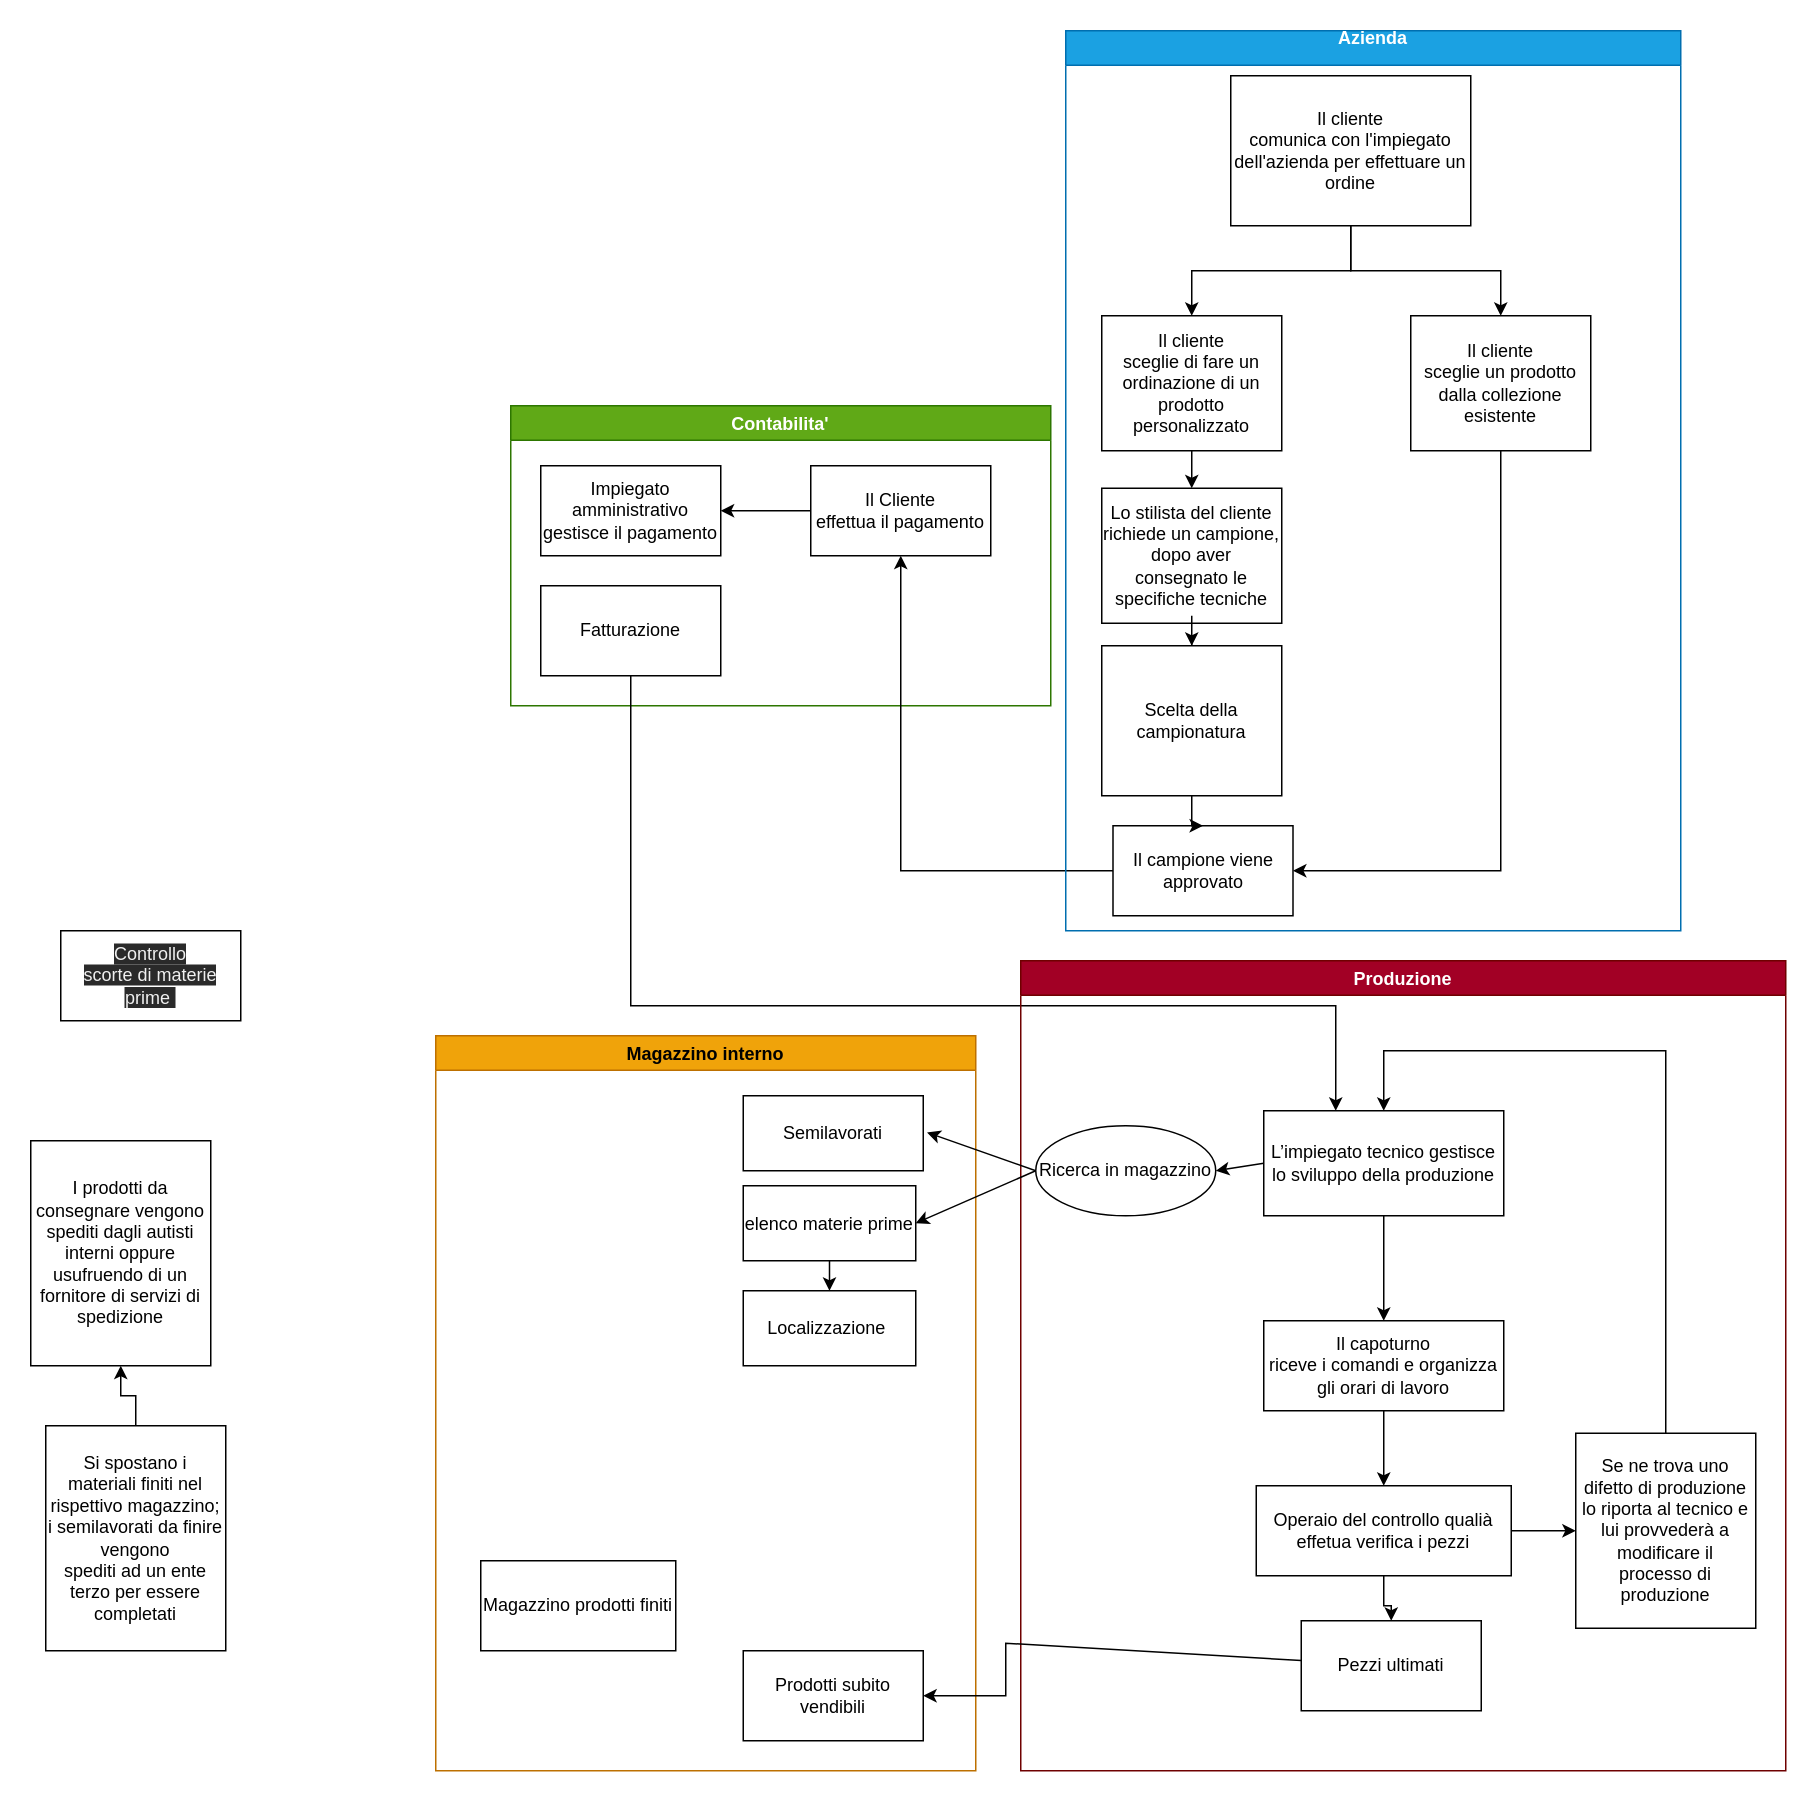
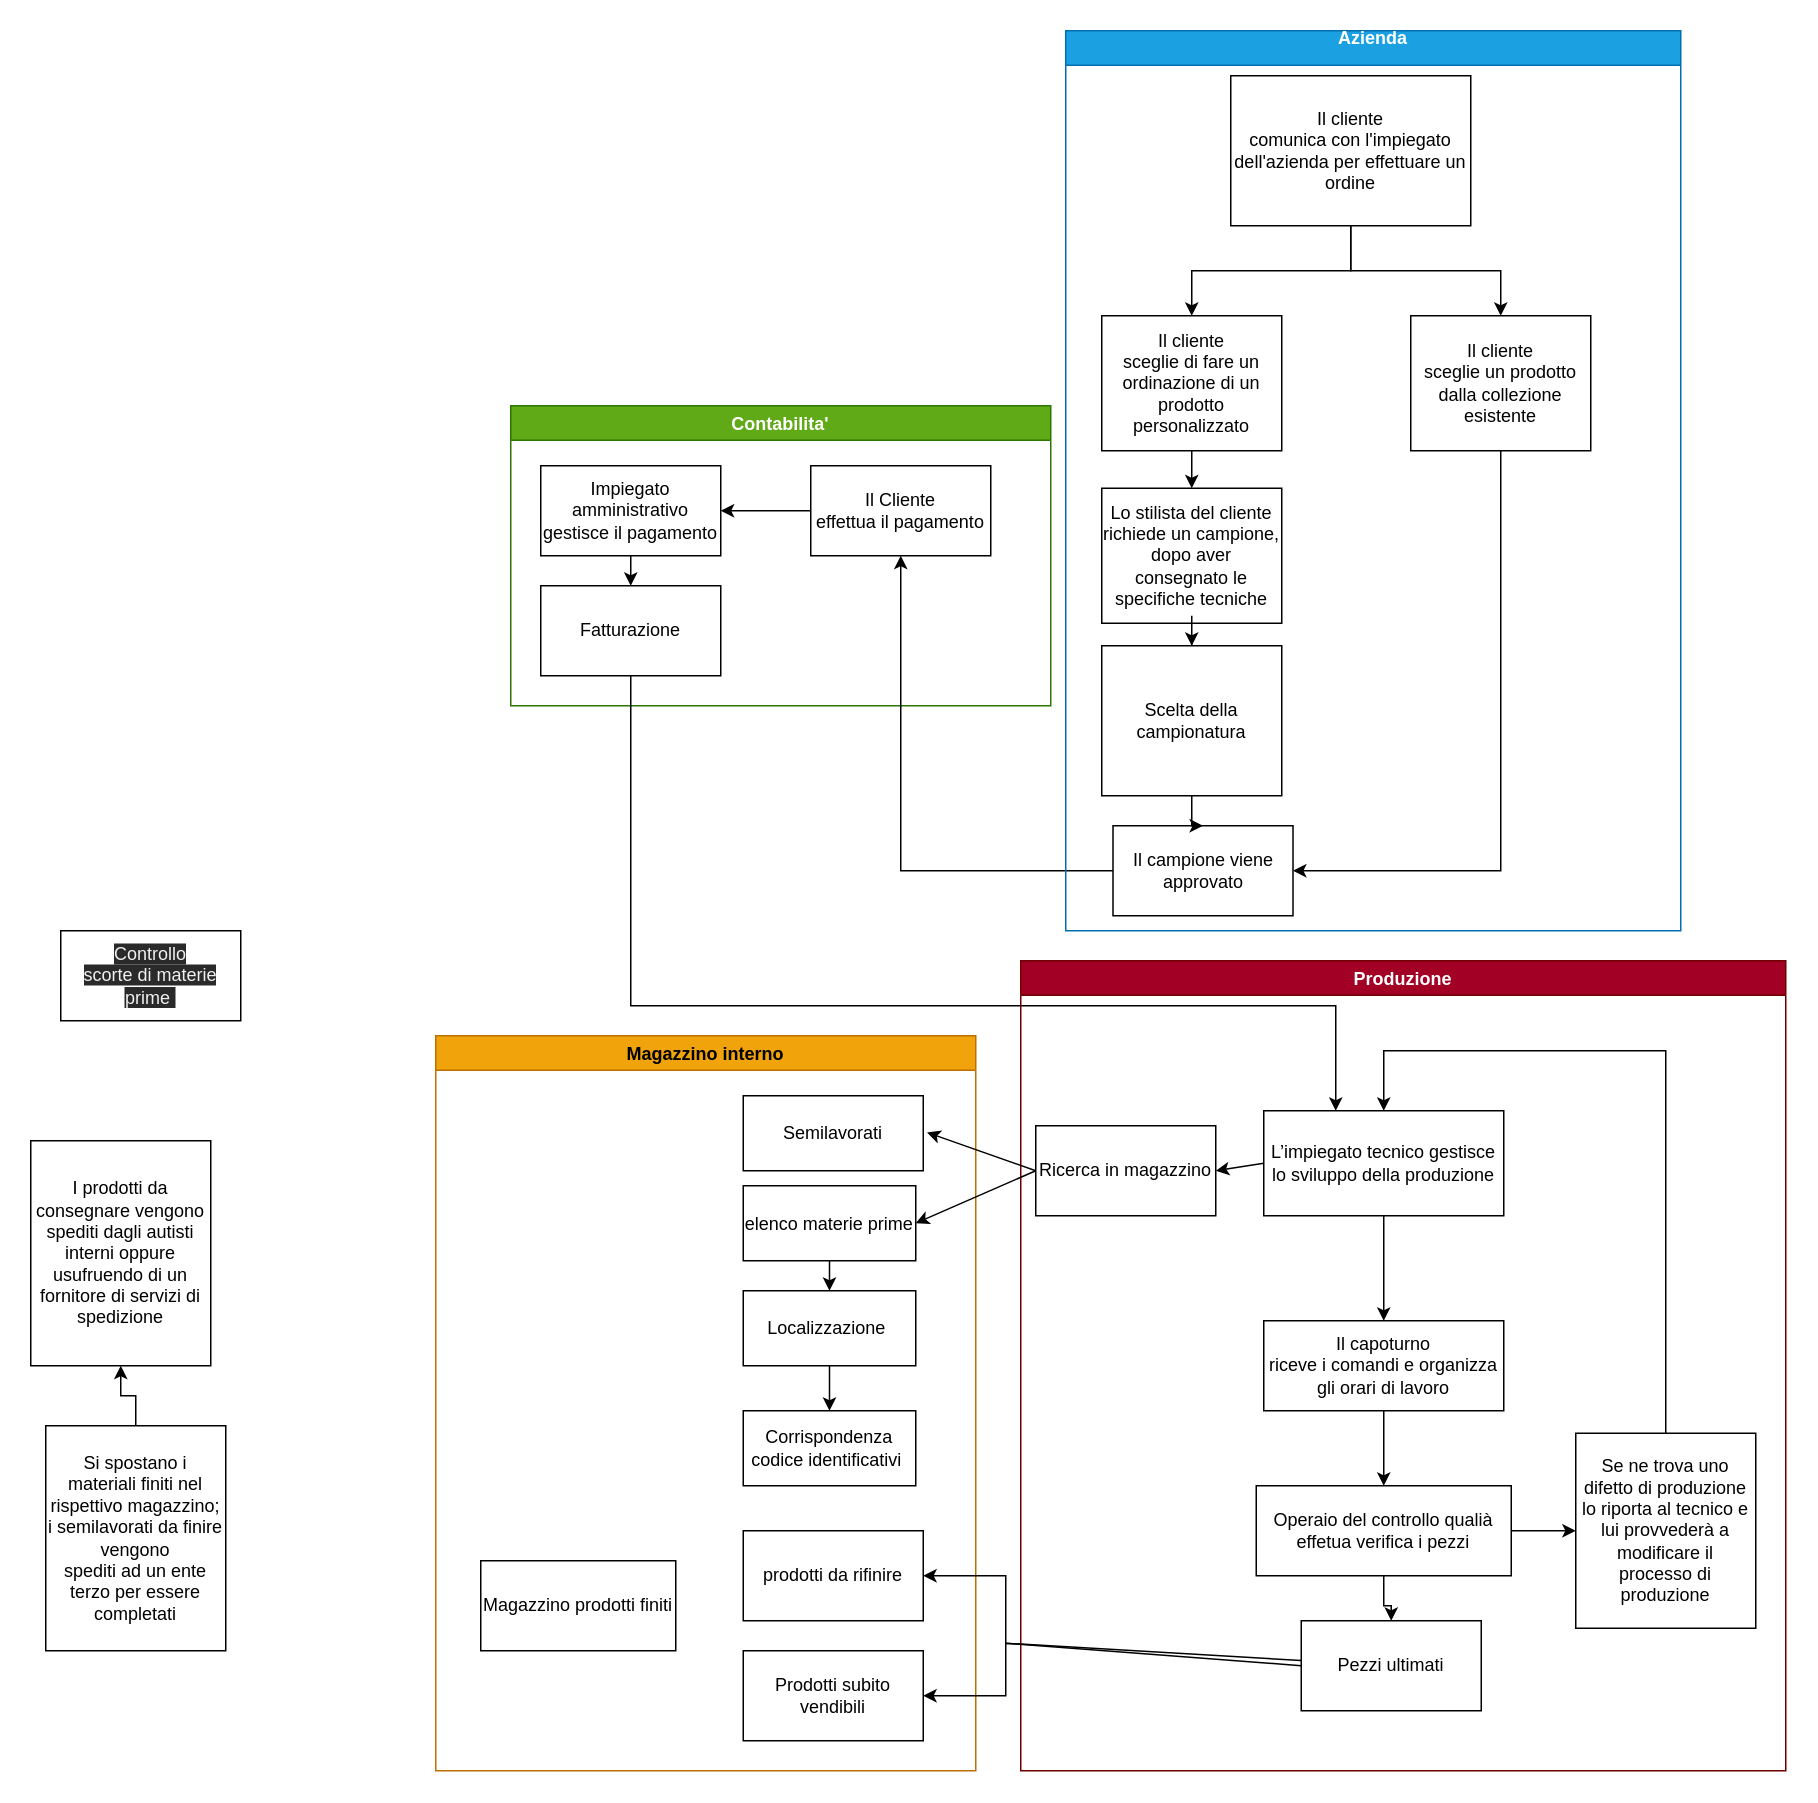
+ <mxCell id="4" style="edgeStyle=none;html=1;exitX=0.5;exitY=1;exitDx=0;exitDy=0;entryX=0.5;entryY=0;entryDx=0;entryDy=0;" parent="2" source="5" target="7" edge="1"><mxGeometry relative="1" as="geometry" /></mxCell>
- <mxCell id="44" value="Ricerca in magazzino" style="ellipse;whiteSpace=wrap;html=1;" parent="33" vertex="1"><mxGeometry x="10" y="110" width="120" height="60" as="geometry" /></mxCell>
+ <mxCell id="44" value="Ricerca in magazzino" style="rounded=0;whiteSpace=wrap;html=1;" parent="33" vertex="1"><mxGeometry x="10" y="110" width="120" height="60" as="geometry" /></mxCell>
+ <mxCell id="14" style="edgeStyle=none;rounded=0;sketch=0;html=1;exitX=0.5;exitY=1;exitDx=0;exitDy=0;entryX=0.5;entryY=0;entryDx=0;entryDy=0;shadow=0;startFill=1;endFill=1;strokeColor=default;" parent="8" source="15" target="16" edge="1"><mxGeometry relative="1" as="geometry" /></mxCell>
+ <mxCell id="16" value="Corrispondenza codice identificativi&amp;nbsp;" style="rounded=0;whiteSpace=wrap;html=1;" parent="8" vertex="1"><mxGeometry x="205" y="250" width="115" height="50" as="geometry" /></mxCell>
+ <mxCell id="13" value="prodotti da rifinire" style="rounded=0;whiteSpace=wrap;html=1;" parent="8" vertex="1"><mxGeometry x="205" y="330" width="120" height="60" as="geometry" /></mxCell>
+ <mxCell id="51" style="edgeStyle=none;html=1;entryX=1;entryY=0.5;entryDx=0;entryDy=0;shadow=0;sketch=0;startFill=1;endFill=1;anchorPointDirection=1;cloneable=1;deletable=1;bendable=1;strokeColor=default;rounded=0;exitX=0;exitY=0.5;exitDx=0;exitDy=0;" parent="1" source="42" target="13" edge="1"><mxGeometry relative="1" as="geometry"><mxPoint x="740" y="1100" as="sourcePoint" /><Array as="points"><mxPoint x="670" y="1095" /><mxPoint x="670" y="1050" /></Array></mxGeometry></mxCell>
